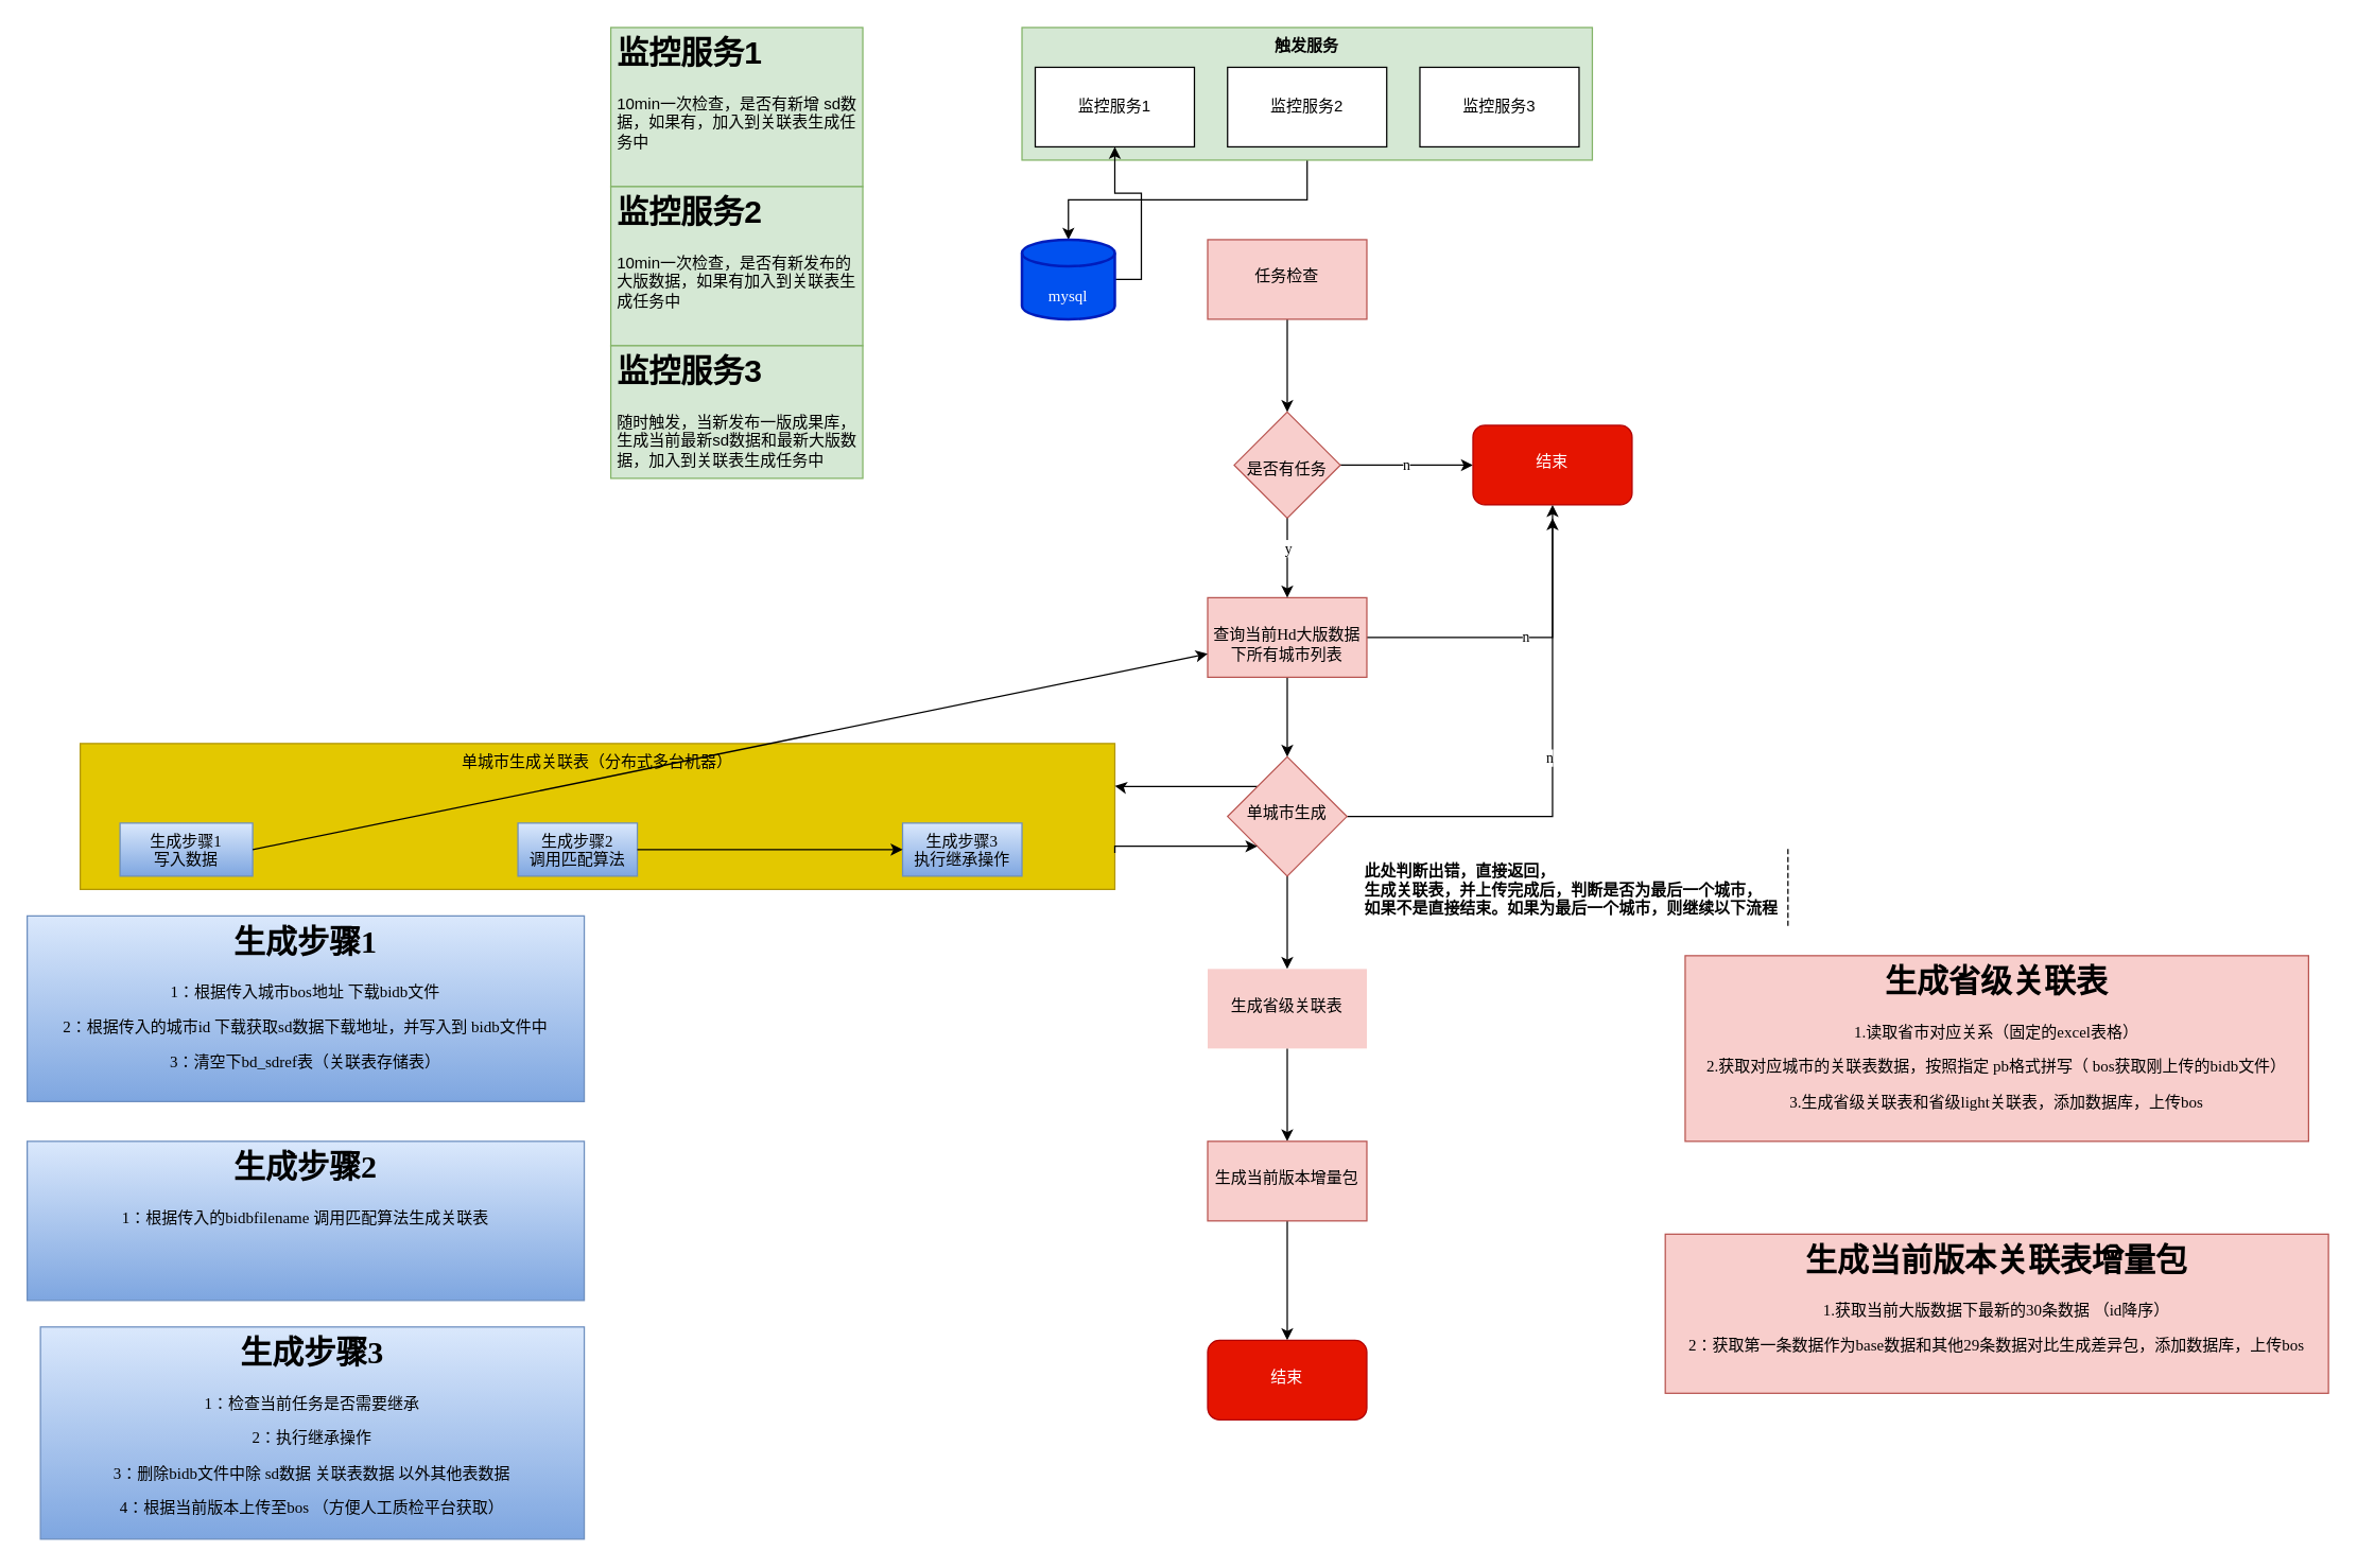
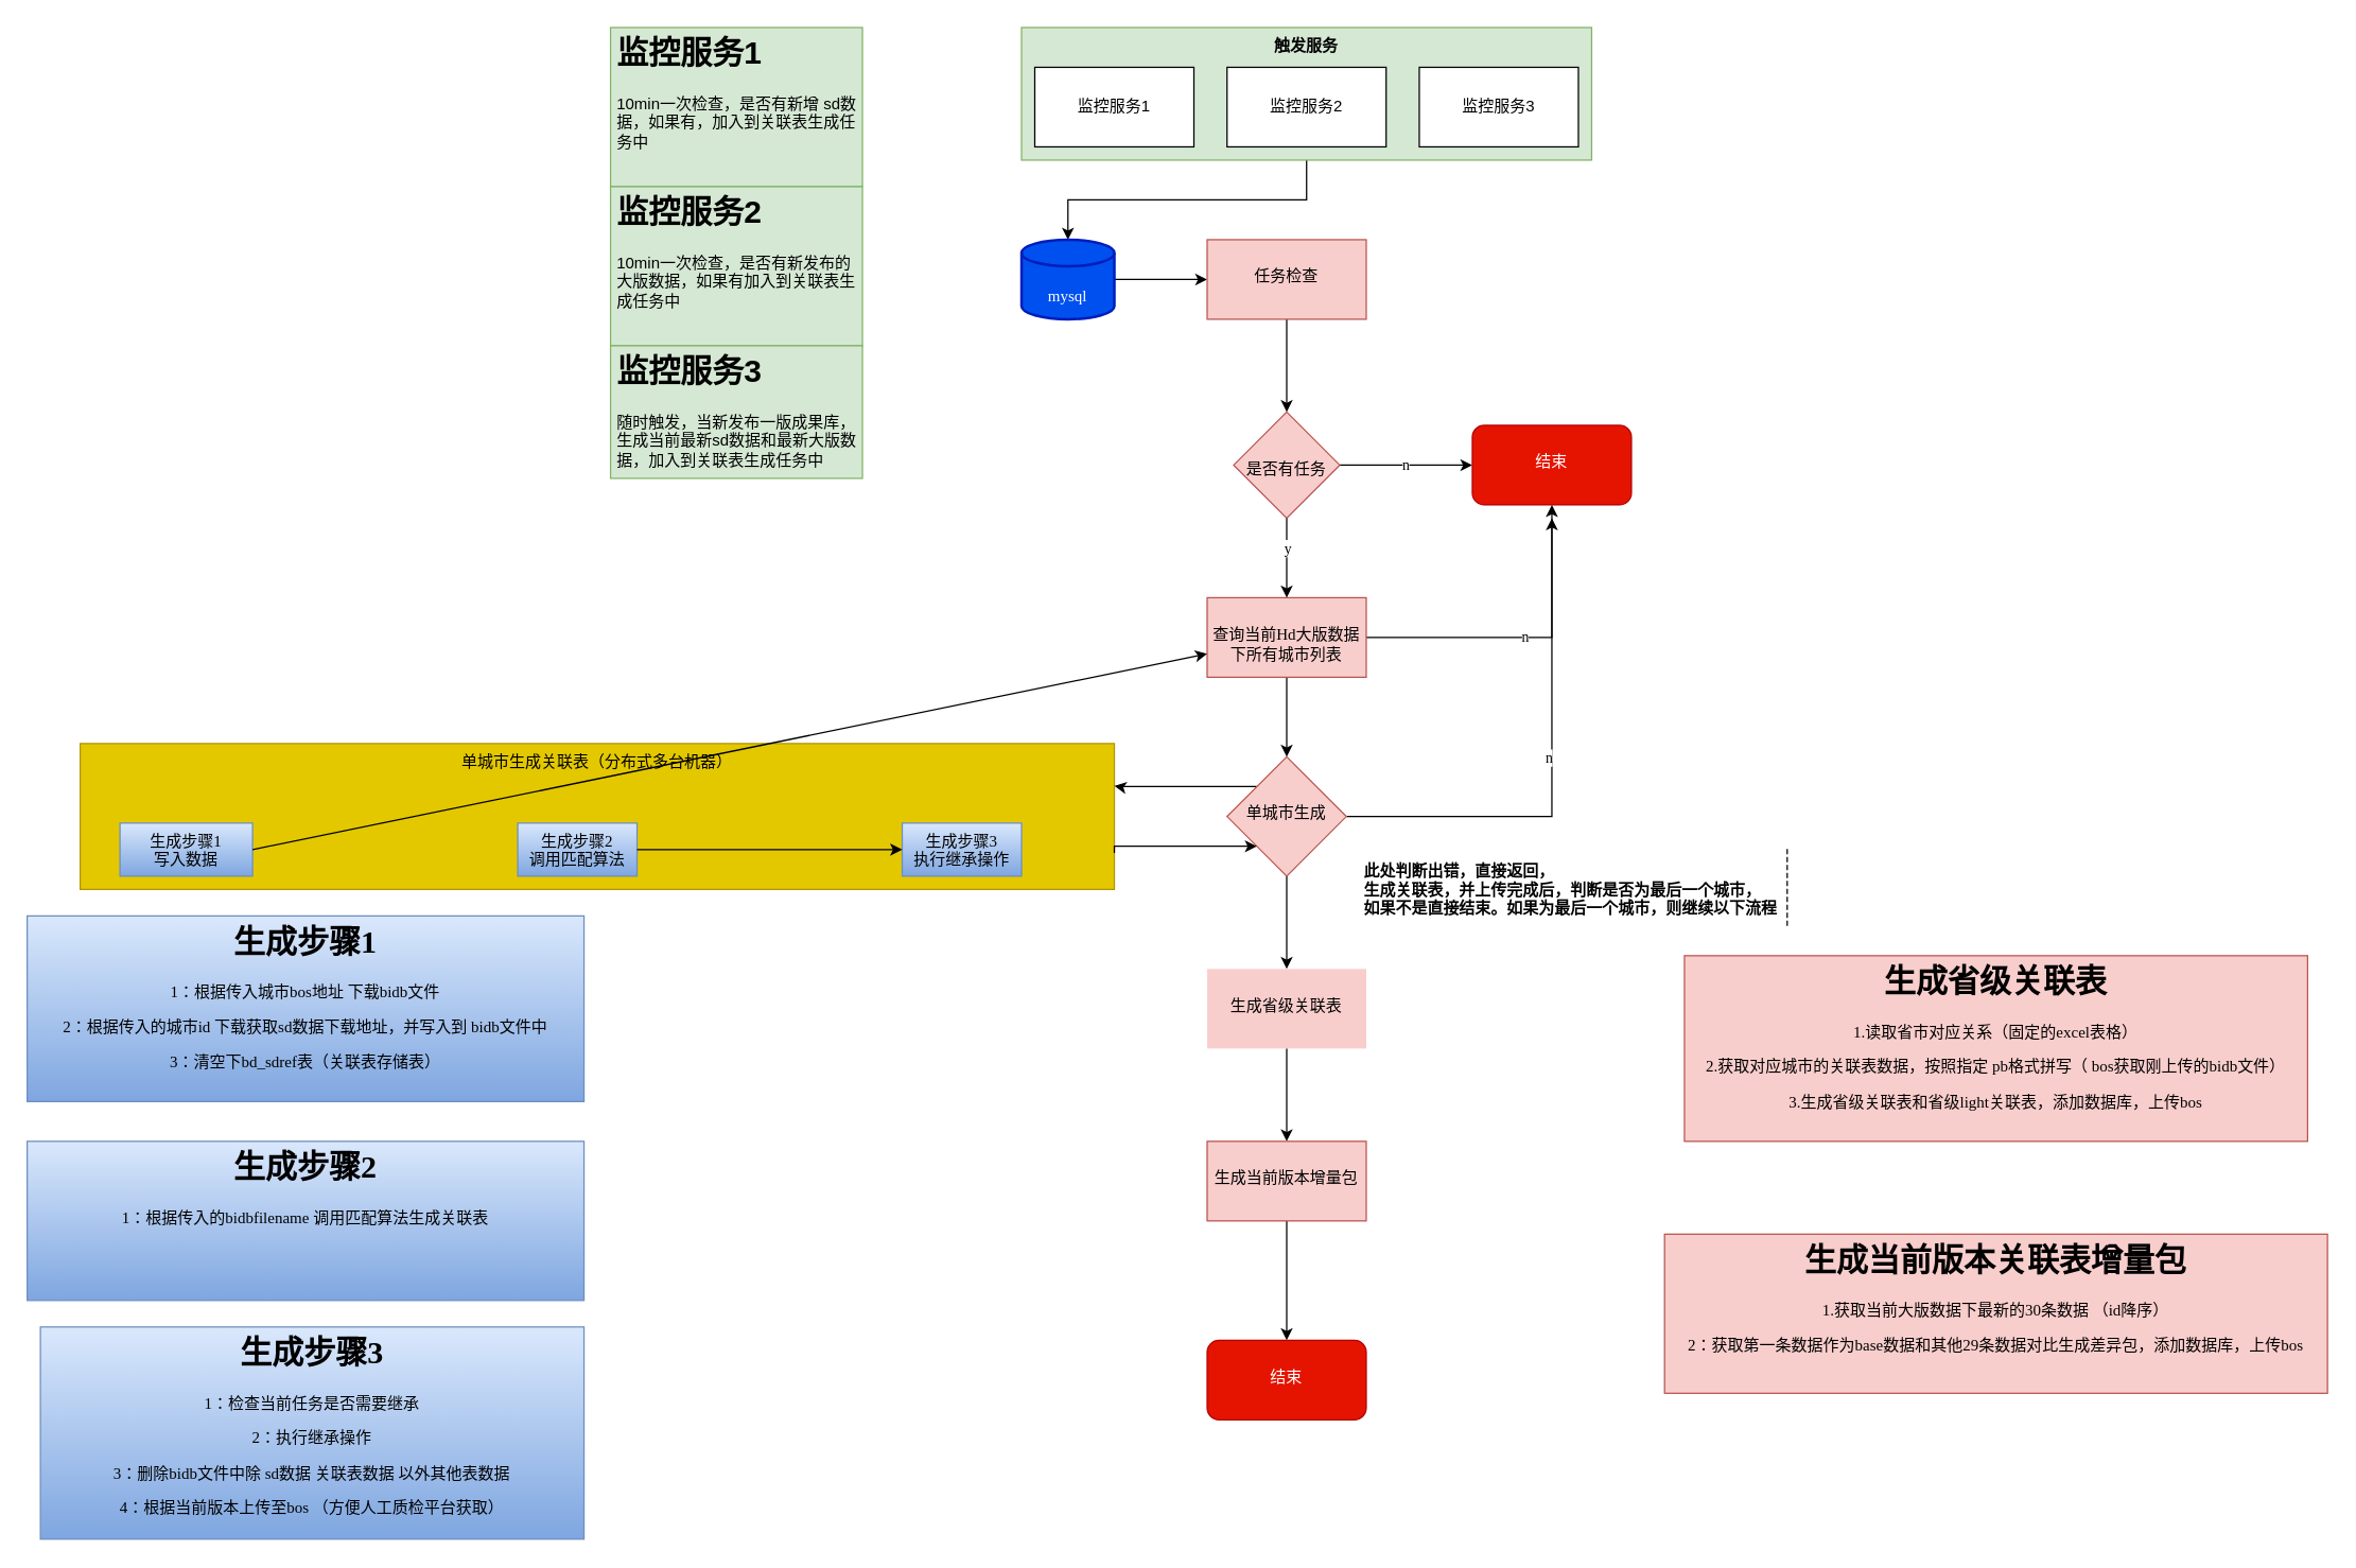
- <mxCell id="11" style="edgeStyle=orthogonalEdgeStyle;rounded=0;orthogonalLoop=1;jettySize=auto;html=1;exitX=1;exitY=0.5;exitDx=0;exitDy=0;exitPerimeter=0;fontFamily=Verdana;" edge="1" parent="1" source="12" target="9"><mxGeometry relative="1" as="geometry" /></mxCell>
+ <mxCell id="11" style="edgeStyle=orthogonalEdgeStyle;rounded=0;orthogonalLoop=1;jettySize=auto;html=1;exitX=1;exitY=0.5;exitDx=0;exitDy=0;exitPerimeter=0;entryX=0;entryY=0.5;entryDx=0;entryDy=0;fontFamily=Verdana;" edge="1" parent="1" source="12" target="14"><mxGeometry relative="1" as="geometry" /></mxCell>
